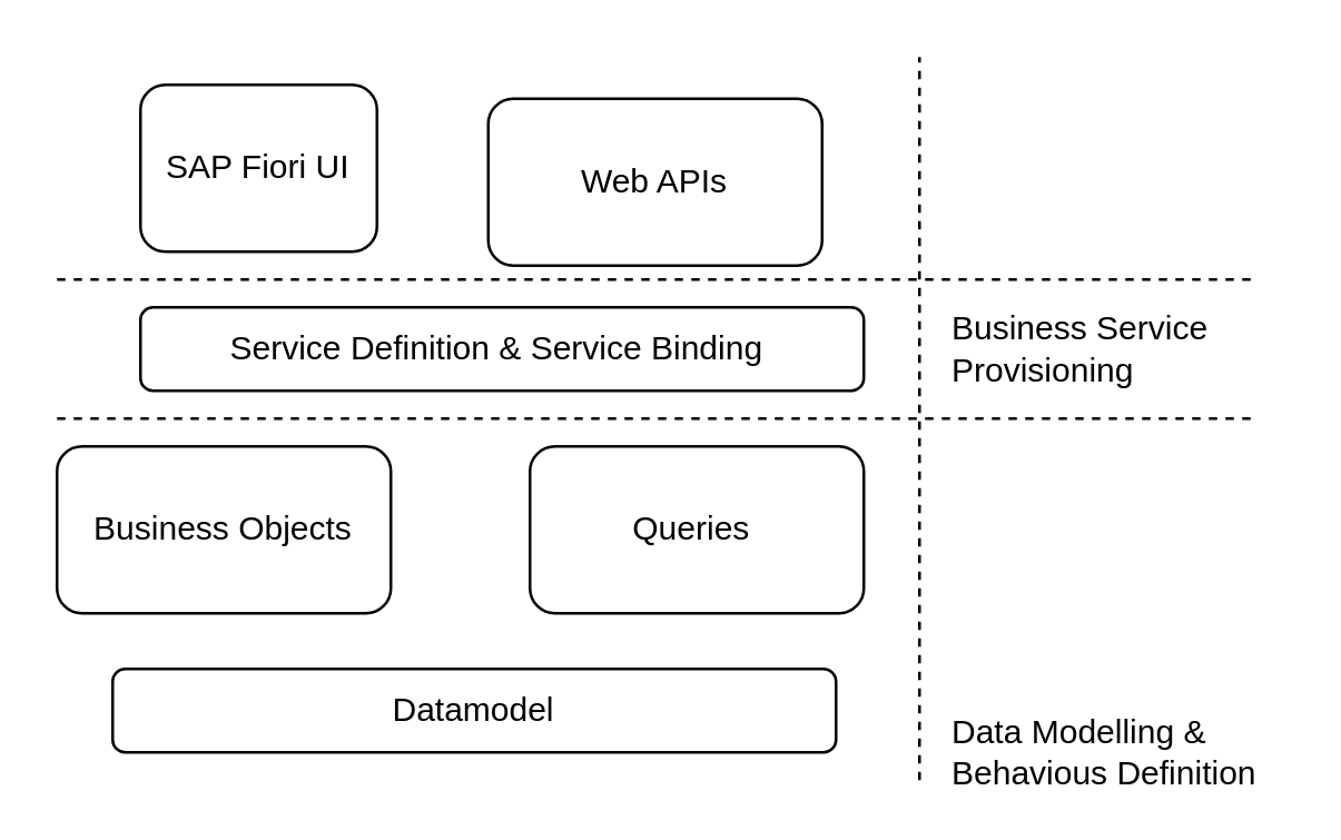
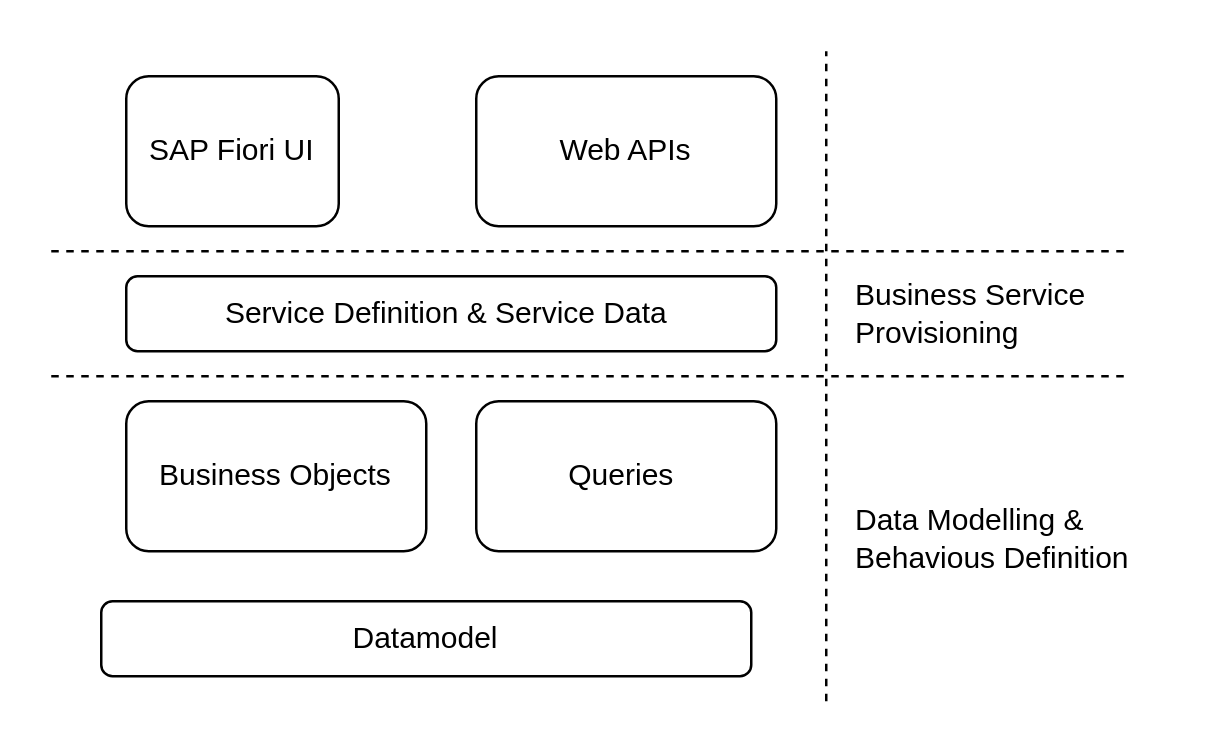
- <mxCell id="7" value="Web APIs" style="rounded=1;whiteSpace=wrap;html=1;" parent="1" vertex="1"><mxGeometry x="175" y="35" width="120" height="60" as="geometry" /></mxCell>
+ <mxCell id="7" value="Web APIs" style="rounded=1;whiteSpace=wrap;html=1;" parent="1" vertex="1"><mxGeometry x="190" y="30" width="120" height="60" as="geometry" /></mxCell>
- <mxCell id="5" value="Service Definition &amp;amp; Service Binding&amp;nbsp;" style="rounded=1;whiteSpace=wrap;html=1;" parent="1" vertex="1"><mxGeometry x="50" y="110" width="260" height="30" as="geometry" /></mxCell>
+ <mxCell id="5" value="Service Definition &amp;amp; Service Data&amp;nbsp;" style="rounded=1;whiteSpace=wrap;html=1;" parent="1" vertex="1"><mxGeometry x="50" y="110" width="260" height="30" as="geometry" /></mxCell>
- <mxCell id="2" value="Business Objects&lt;br&gt;" style="rounded=1;whiteSpace=wrap;html=1;" parent="1" vertex="1"><mxGeometry x="20" y="160" width="120" height="60" as="geometry" /></mxCell>
+ <mxCell id="2" value="Business Objects&lt;br&gt;" style="rounded=1;whiteSpace=wrap;html=1;" parent="1" vertex="1"><mxGeometry x="50" y="160" width="120" height="60" as="geometry" /></mxCell>
- <mxCell id="10" value="Data Modelling &amp;amp; Behavious Definition&amp;nbsp;" style="text;html=1;strokeColor=none;fillColor=none;align=left;verticalAlign=middle;whiteSpace=wrap;rounded=0;" parent="1" vertex="1"><mxGeometry x="340" y="255" width="120" height="30" as="geometry" /></mxCell>
+ <mxCell id="10" value="Data Modelling &amp;amp; Behavious Definition&amp;nbsp;" style="text;html=1;strokeColor=none;fillColor=none;align=left;verticalAlign=middle;whiteSpace=wrap;rounded=0;" parent="1" vertex="1"><mxGeometry x="340" y="200" width="120" height="30" as="geometry" /></mxCell>
